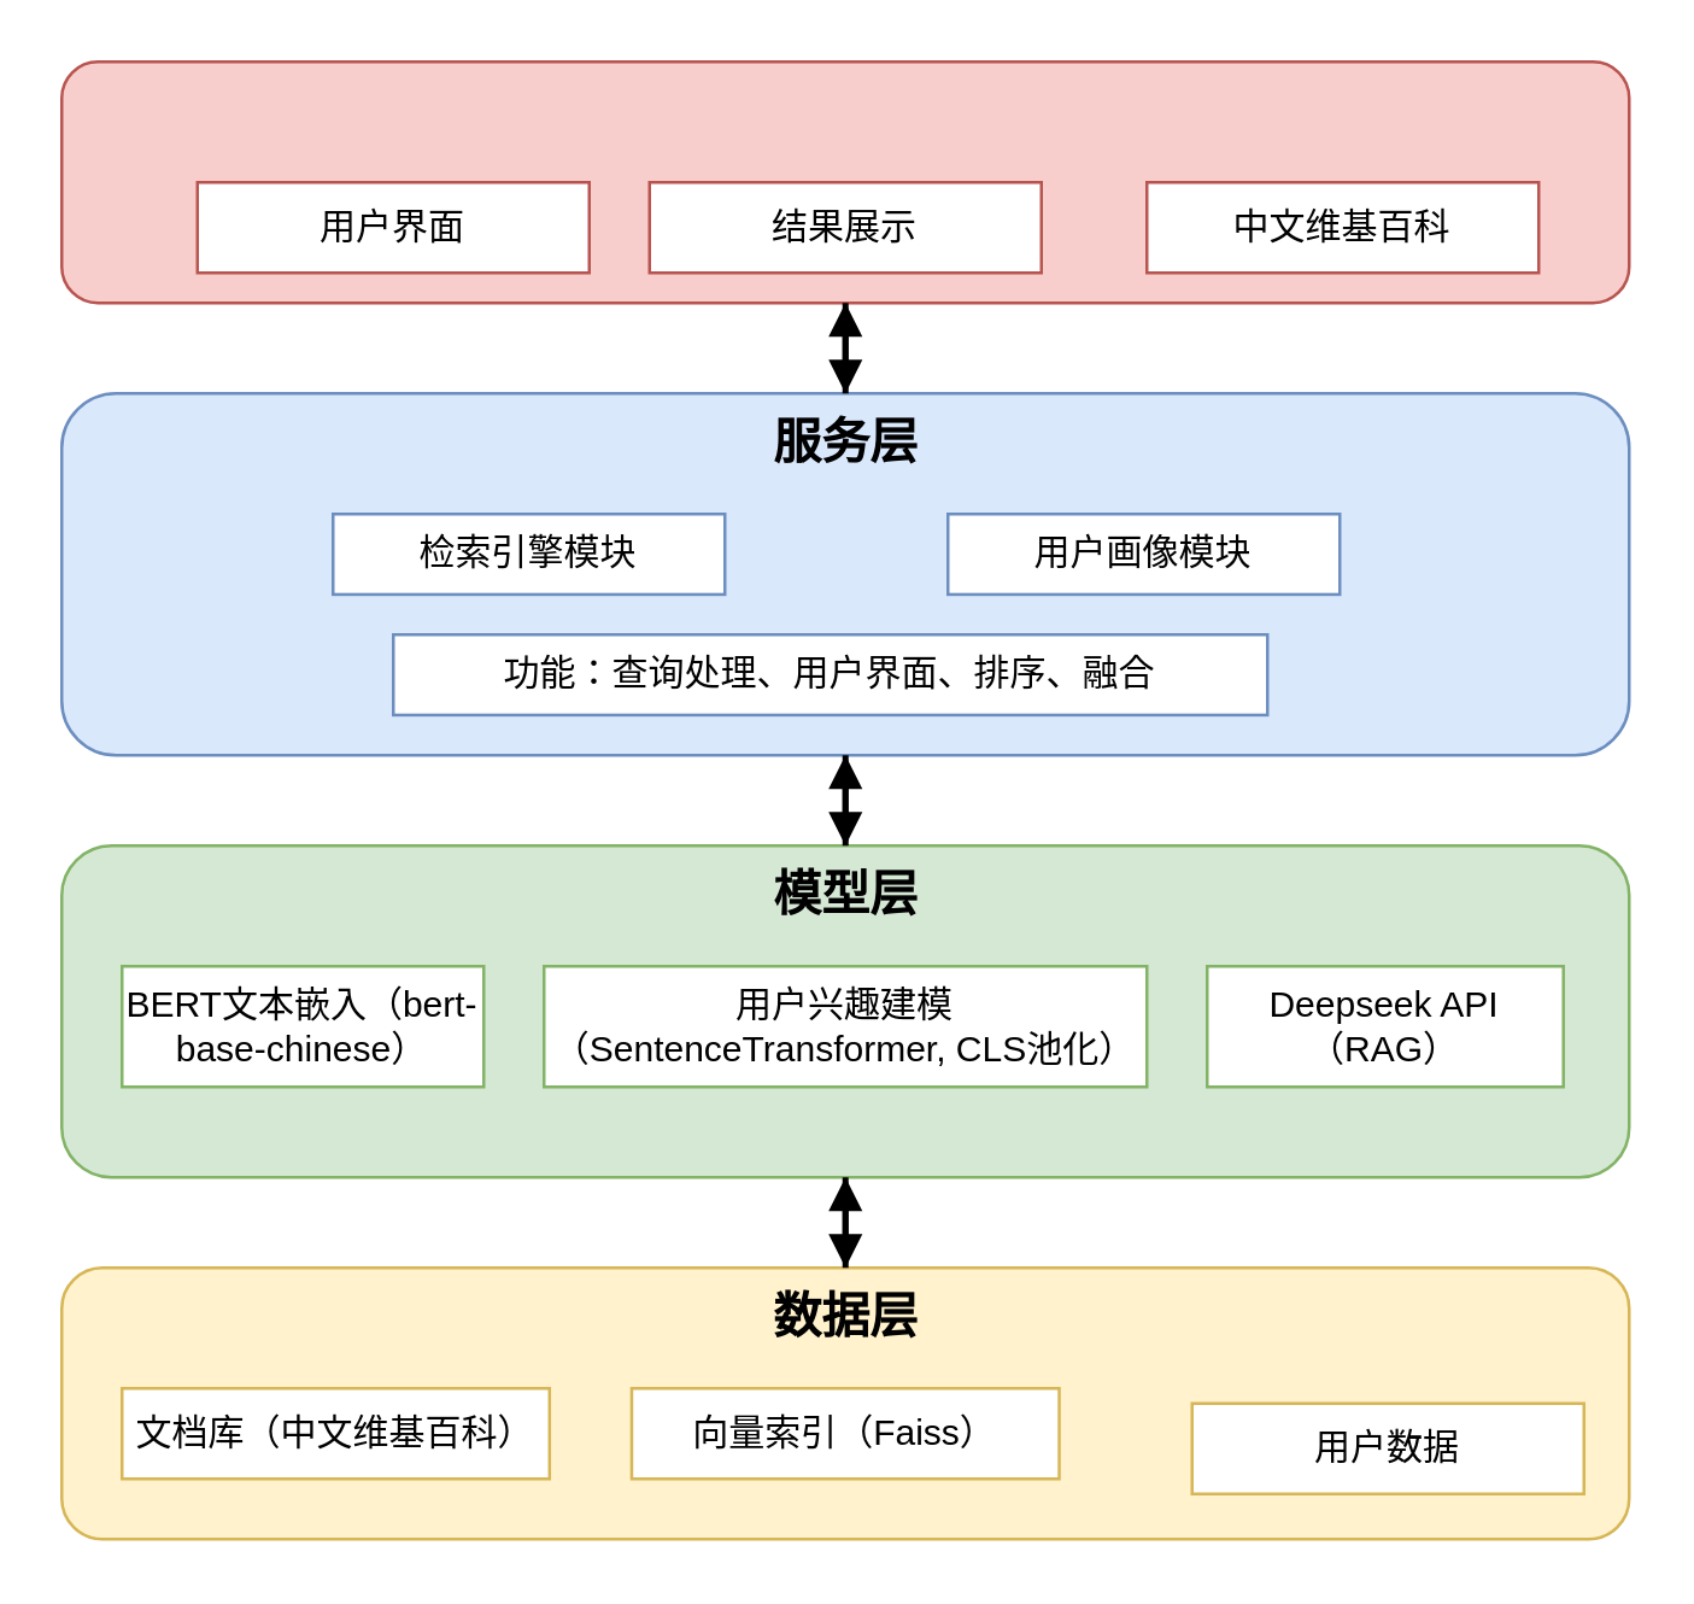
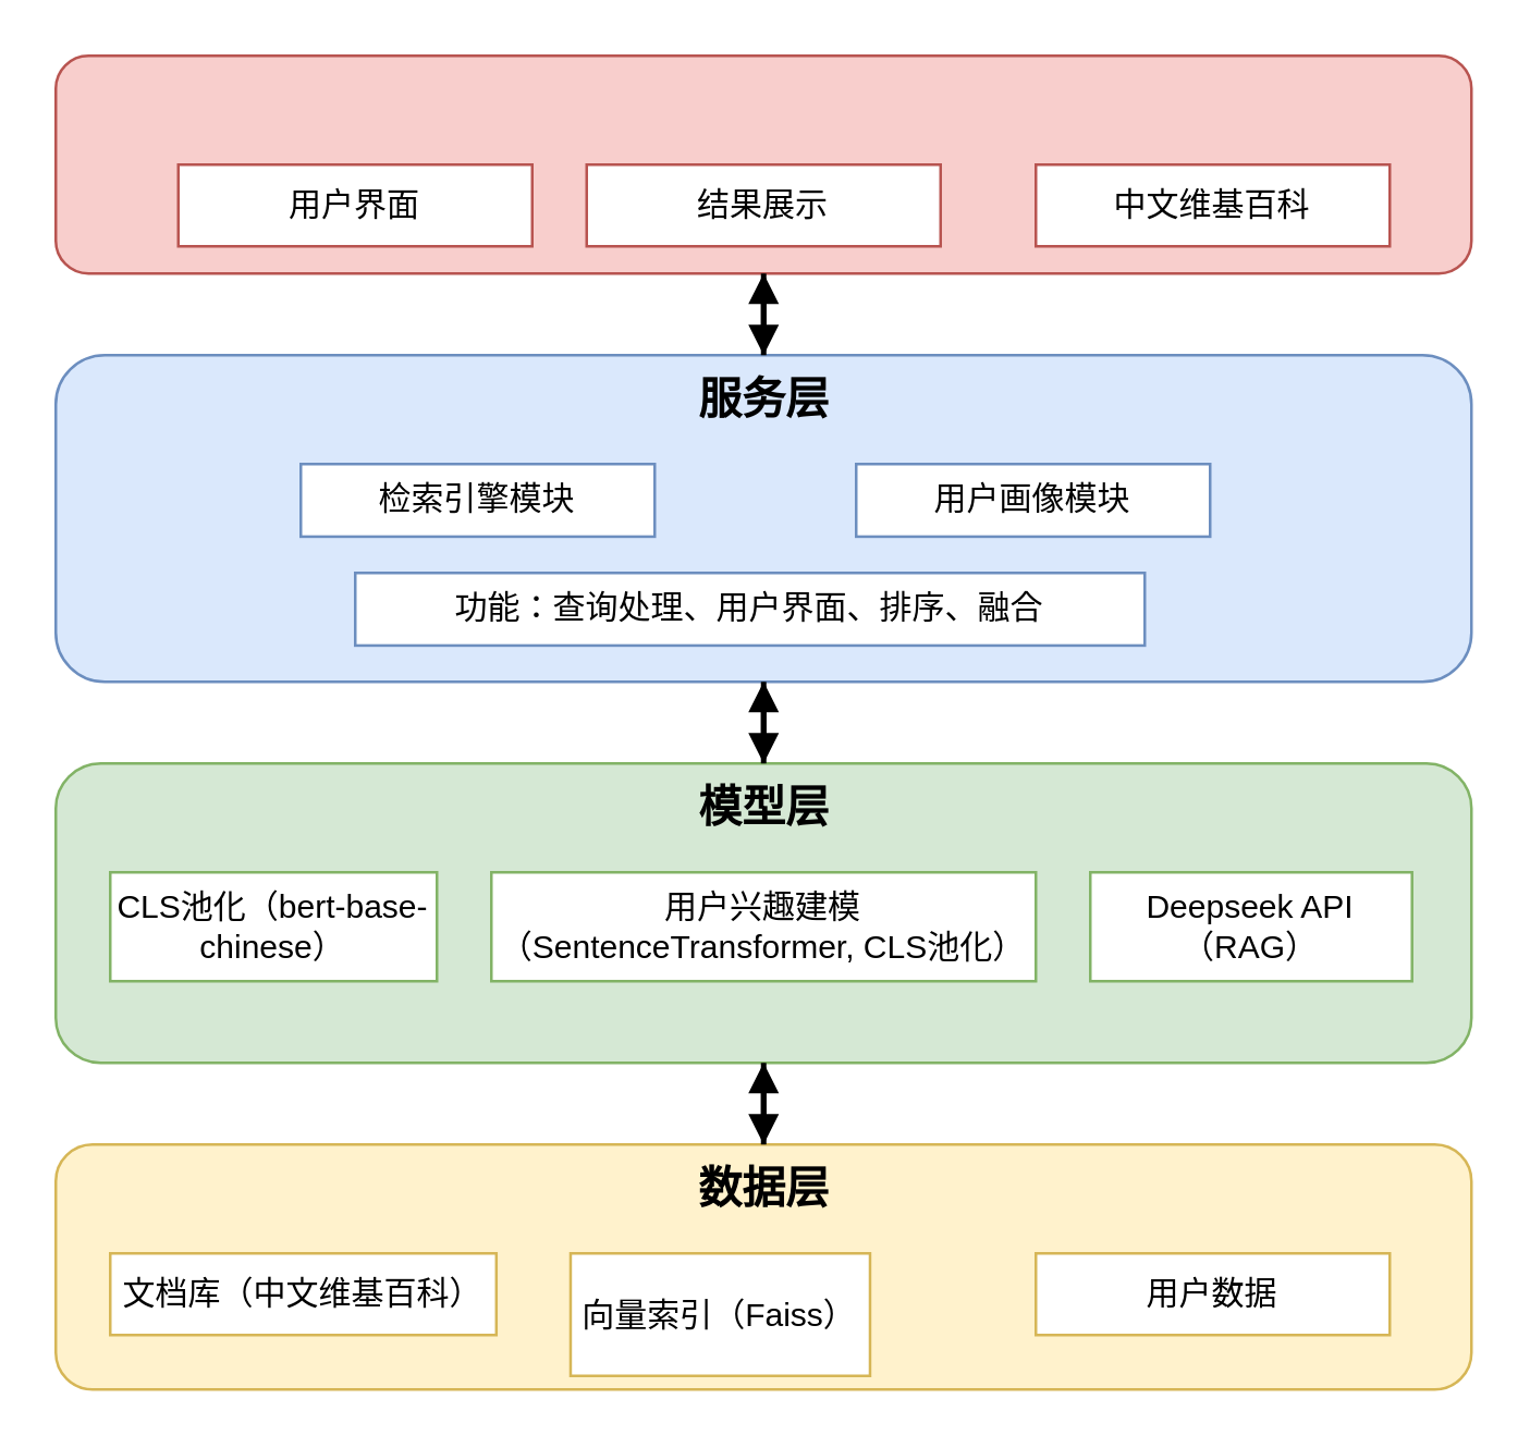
- <mxCell id="13" value="BERT文本嵌入（bert-base-chinese）" style="rounded=0;whiteSpace=wrap;html=1;strokeColor=#82B366;fillColor=#FFFFFF;" vertex="1" parent="11"><mxGeometry x="20" y="40" width="120" height="40" as="geometry" /></mxCell>
+ <mxCell id="13" value="CLS池化（bert-base-chinese）" style="rounded=0;whiteSpace=wrap;html=1;strokeColor=#82B366;fillColor=#FFFFFF;" vertex="1" parent="11"><mxGeometry x="20" y="40" width="120" height="40" as="geometry" /></mxCell>
- <mxCell id="19" value="向量索引（Faiss）" style="rounded=0;whiteSpace=wrap;html=1;strokeColor=#D6B656;fillColor=#FFFFFF;" vertex="1" parent="16"><mxGeometry x="189.089" y="40" width="141.818" height="30" as="geometry" /></mxCell>
+ <mxCell id="19" value="向量索引（Faiss）" style="rounded=0;whiteSpace=wrap;html=1;strokeColor=#D6B656;fillColor=#FFFFFF;" vertex="1" parent="16"><mxGeometry x="189.089" y="40" width="110" height="45" as="geometry" /></mxCell>
- <mxCell id="20" value="用户数据" style="rounded=0;whiteSpace=wrap;html=1;strokeColor=#D6B656;fillColor=#FFFFFF;" vertex="1" parent="16"><mxGeometry x="375" y="45" width="130" height="30" as="geometry" /></mxCell>
+ <mxCell id="20" value="用户数据" style="rounded=0;whiteSpace=wrap;html=1;strokeColor=#D6B656;fillColor=#FFFFFF;" vertex="1" parent="16"><mxGeometry x="360" y="40" width="130" height="30" as="geometry" /></mxCell>
